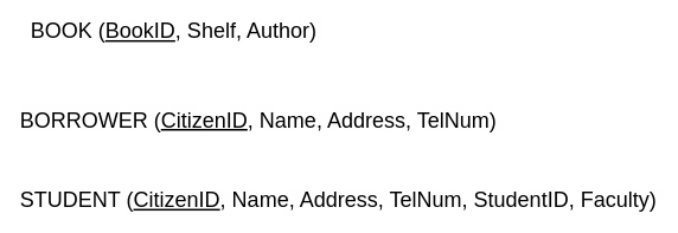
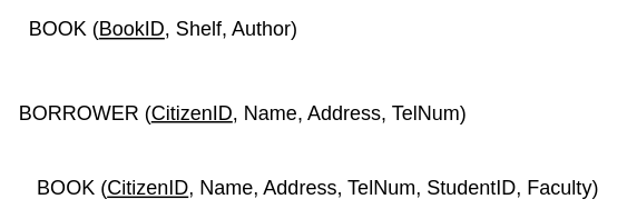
- <mxCell id="4" value="&lt;span style=&quot;font-size: 24px;&quot;&gt;STUDENT (&lt;u&gt;CitizenID&lt;/u&gt;, Name, Address, TelNum, StudentID, Faculty)&lt;/span&gt;" style="text;html=1;align=center;verticalAlign=middle;whiteSpace=wrap;rounded=0;" vertex="1" parent="1"><mxGeometry x="20" y="210" width="720" height="30" as="geometry" /></mxCell>
+ <mxCell id="4" value="&lt;span style=&quot;font-size: 24px;&quot;&gt;BOOK (&lt;u&gt;CitizenID&lt;/u&gt;, Name, Address, TelNum, StudentID, Faculty)&lt;/span&gt;" style="text;html=1;align=center;verticalAlign=middle;whiteSpace=wrap;rounded=0;" vertex="1" parent="1"><mxGeometry x="20" y="210" width="720" height="30" as="geometry" /></mxCell>
